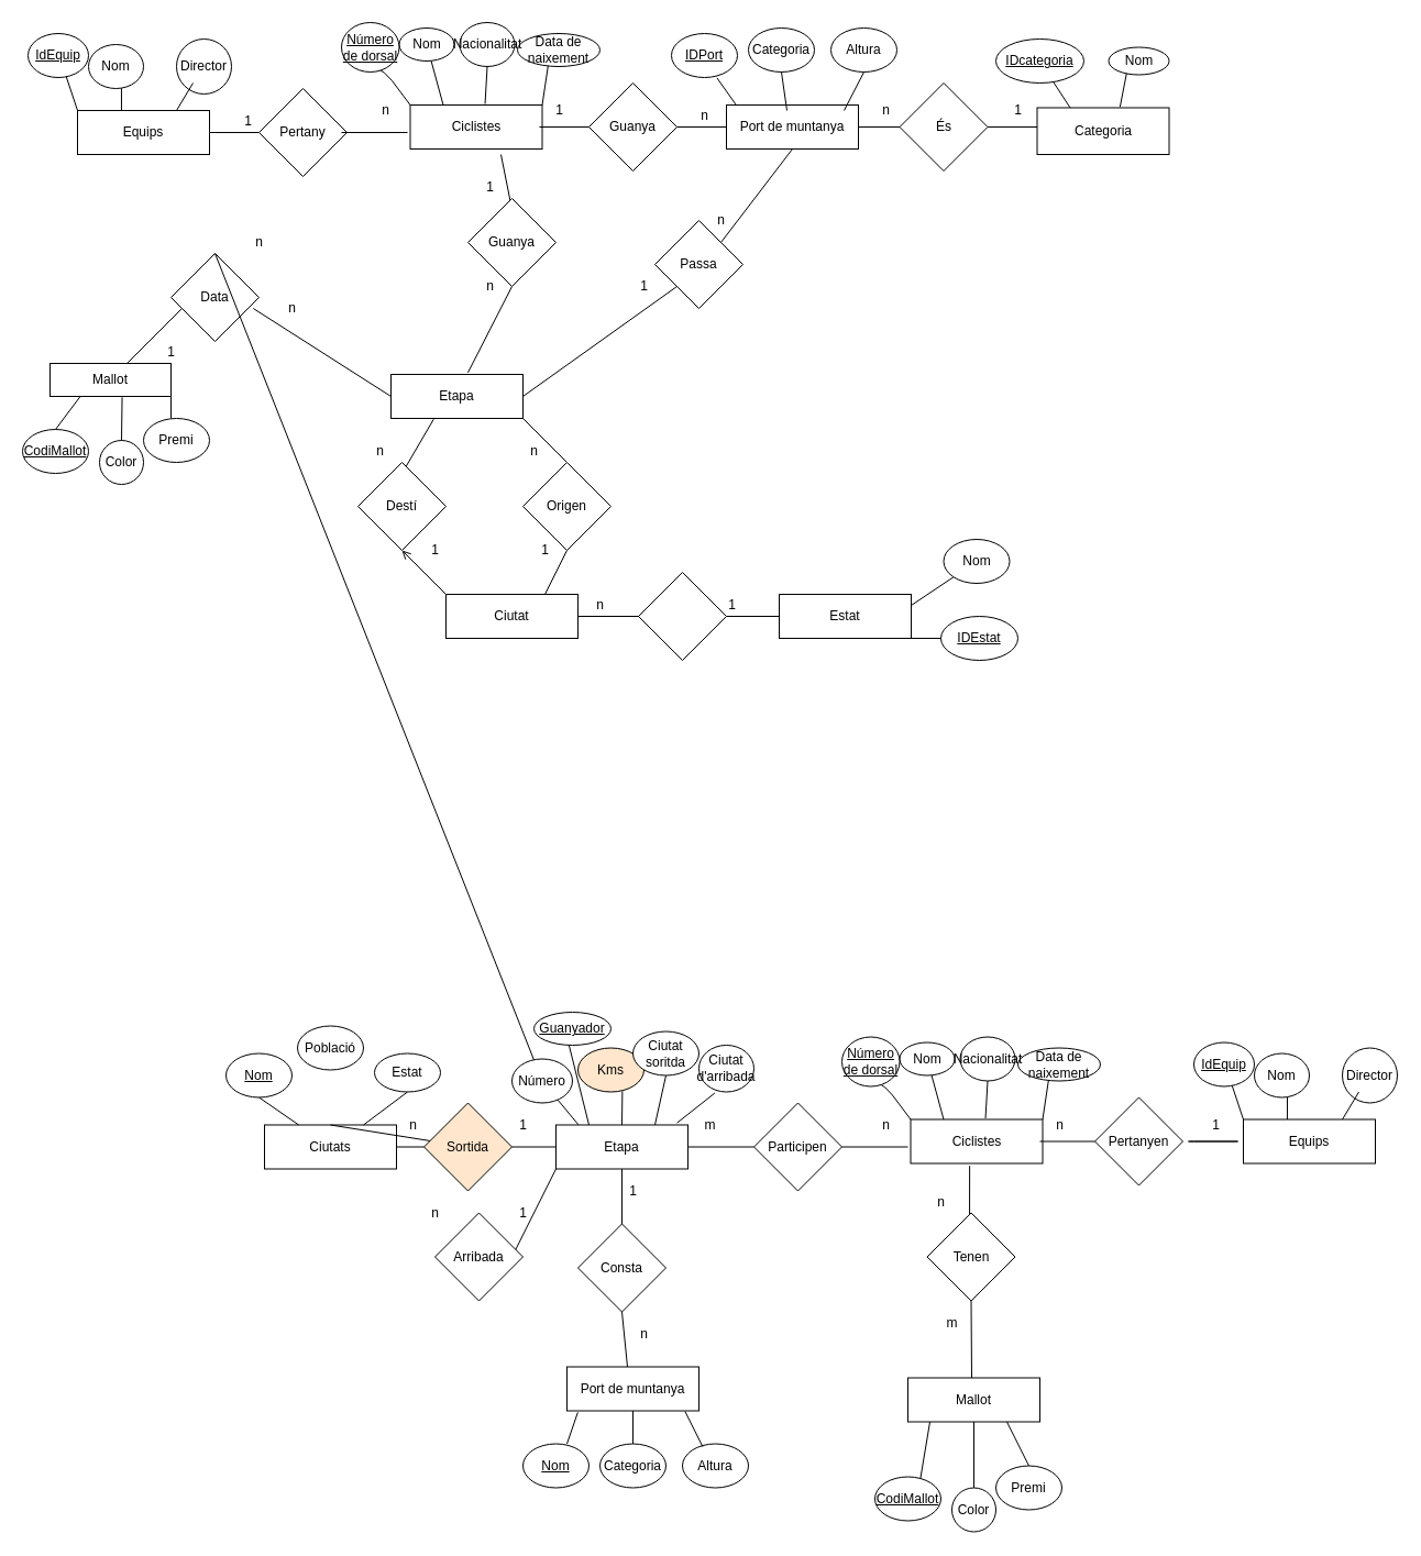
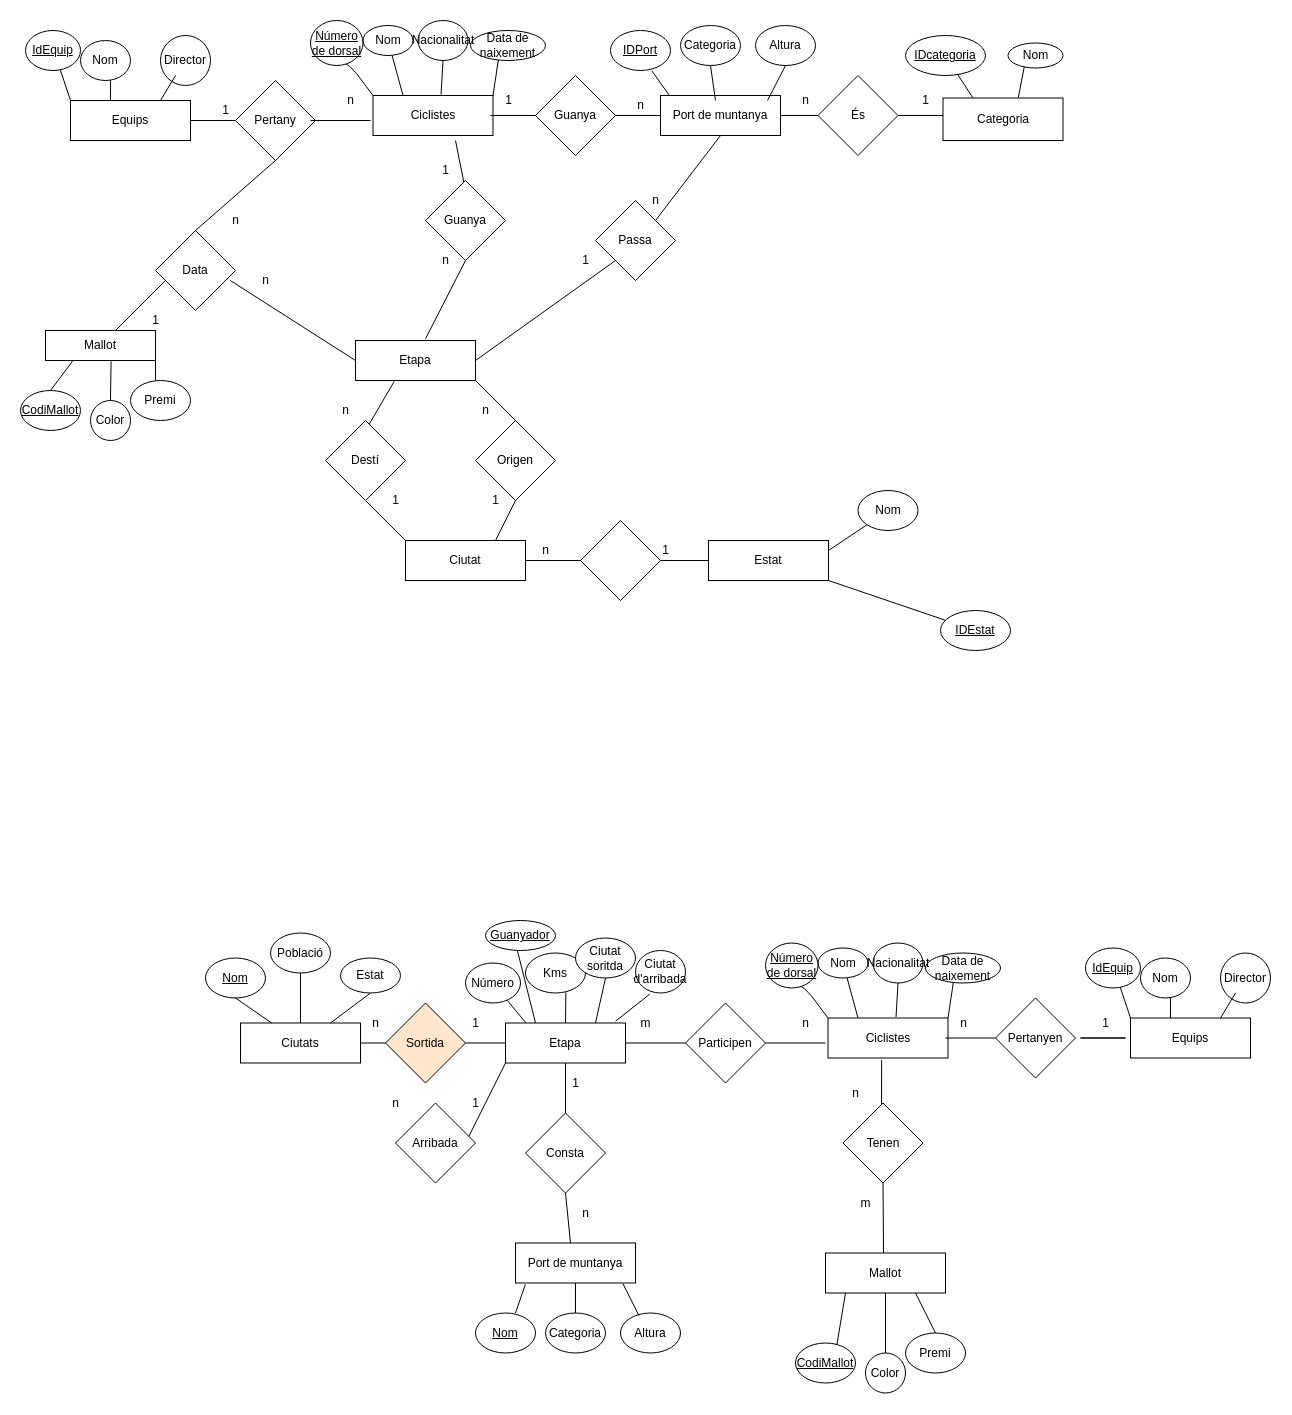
- <mxCell id="137" value="" style="endArrow=open;html=1;entryX=0.5;entryY=1;entryDx=0;entryDy=0;exitX=0;exitY=0;exitDx=0;exitDy=0;" edge="1" parent="1" source="136" target="134"><mxGeometry width="50" height="50" relative="1" as="geometry"><mxPoint x="355" y="570" as="sourcePoint" /><mxPoint x="405" y="520" as="targetPoint" /></mxGeometry></mxCell>
+ <mxCell id="137" value="" style="endArrow=none;html=1;entryX=0.5;entryY=1;entryDx=0;entryDy=0;exitX=0;exitY=0;exitDx=0;exitDy=0;" edge="1" parent="1" source="136" target="134"><mxGeometry width="50" height="50" relative="1" as="geometry"><mxPoint x="355" y="570" as="sourcePoint" /><mxPoint x="405" y="520" as="targetPoint" /></mxGeometry></mxCell>
- <mxCell id="146" value="&lt;u&gt;IDEstat&lt;/u&gt;" style="ellipse;whiteSpace=wrap;html=1;" vertex="1" parent="1"><mxGeometry x="855" y="560" width="70" height="40" as="geometry" /></mxCell>
+ <mxCell id="146" value="&lt;u&gt;IDEstat&lt;/u&gt;" style="ellipse;whiteSpace=wrap;html=1;" vertex="1" parent="1"><mxGeometry x="940" y="610" width="70" height="40" as="geometry" /></mxCell>
- <mxCell id="157" value="" style="endArrow=none;html=1;exitX=0.5;exitY=0;exitDx=0;exitDy=0;" edge="1" parent="1" source="156" target="22"><mxGeometry width="50" height="50" relative="1" as="geometry"><mxPoint x="215" y="220" as="sourcePoint" /><mxPoint x="265" y="170" as="targetPoint" /></mxGeometry></mxCell>
+ <mxCell id="157" value="" style="endArrow=none;html=1;entryX=0.5;entryY=1;entryDx=0;entryDy=0;exitX=0.5;exitY=0;exitDx=0;exitDy=0;" edge="1" parent="1" source="156" target="88"><mxGeometry width="50" height="50" relative="1" as="geometry"><mxPoint x="215" y="220" as="sourcePoint" /><mxPoint x="265" y="170" as="targetPoint" /></mxGeometry></mxCell>
- <mxCell id="23" value="Kms" style="ellipse;whiteSpace=wrap;html=1;fillColor=#ffe6cc;" parent="1" vertex="1"><mxGeometry x="525" y="952.5" width="60" height="40" as="geometry" /></mxCell>
+ <mxCell id="23" value="Kms" style="ellipse;whiteSpace=wrap;html=1;" parent="1" vertex="1"><mxGeometry x="525" y="952.5" width="60" height="40" as="geometry" /></mxCell>
- <mxCell id="32" value="" style="endArrow=none;html=1;exitX=0.5;exitY=0;exitDx=0;exitDy=0;" parent="1" source="27" target="59" edge="1"><mxGeometry width="50" height="50" relative="1" as="geometry"><mxPoint x="250" y="1032.5" as="sourcePoint" /><mxPoint x="300" y="982.5" as="targetPoint" /></mxGeometry></mxCell>
+ <mxCell id="32" value="" style="endArrow=none;html=1;entryX=0.5;entryY=1;entryDx=0;entryDy=0;exitX=0.5;exitY=0;exitDx=0;exitDy=0;" parent="1" source="27" target="29" edge="1"><mxGeometry width="50" height="50" relative="1" as="geometry"><mxPoint x="250" y="1032.5" as="sourcePoint" /><mxPoint x="300" y="982.5" as="targetPoint" /></mxGeometry></mxCell>
